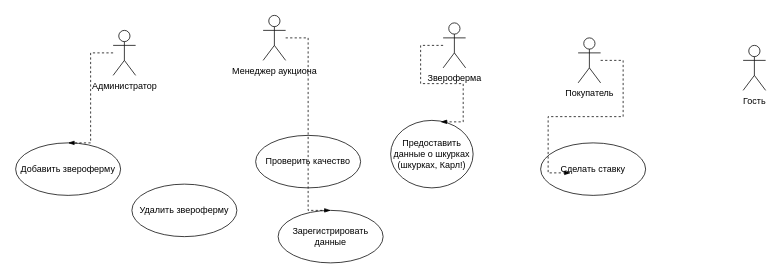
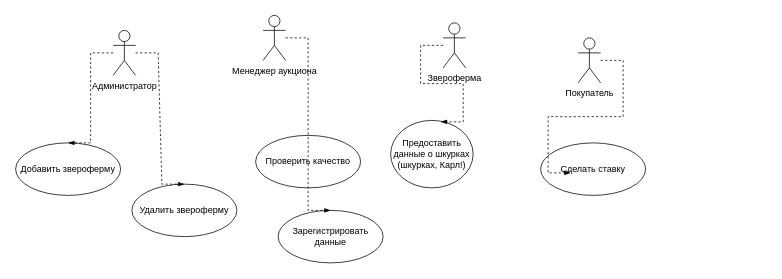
- <mxCell id="6" value="Гость" style="shape=umlActor;verticalLabelPosition=bottom;verticalAlign=top;html=1;outlineConnect=0;" vertex="1" parent="1"><mxGeometry x="990" y="60" width="30" height="60" as="geometry" /></mxCell>
+ <mxCell id="13" value="" style="edgeStyle=entityRelationEdgeStyle;fontSize=12;html=1;endArrow=blockThin;endFill=1;startArrow=none;rounded=0;startFill=0;dashed=1;entryX=0.5;entryY=0;entryDx=0;entryDy=0;" edge="1" parent="1" source="5" target="8"><mxGeometry width="60" height="60" relative="1" as="geometry"><mxPoint x="220" y="280" as="sourcePoint" /><mxPoint x="120" y="190" as="targetPoint" /><Array as="points"><mxPoint x="70" y="140" /></Array></mxGeometry></mxCell>
